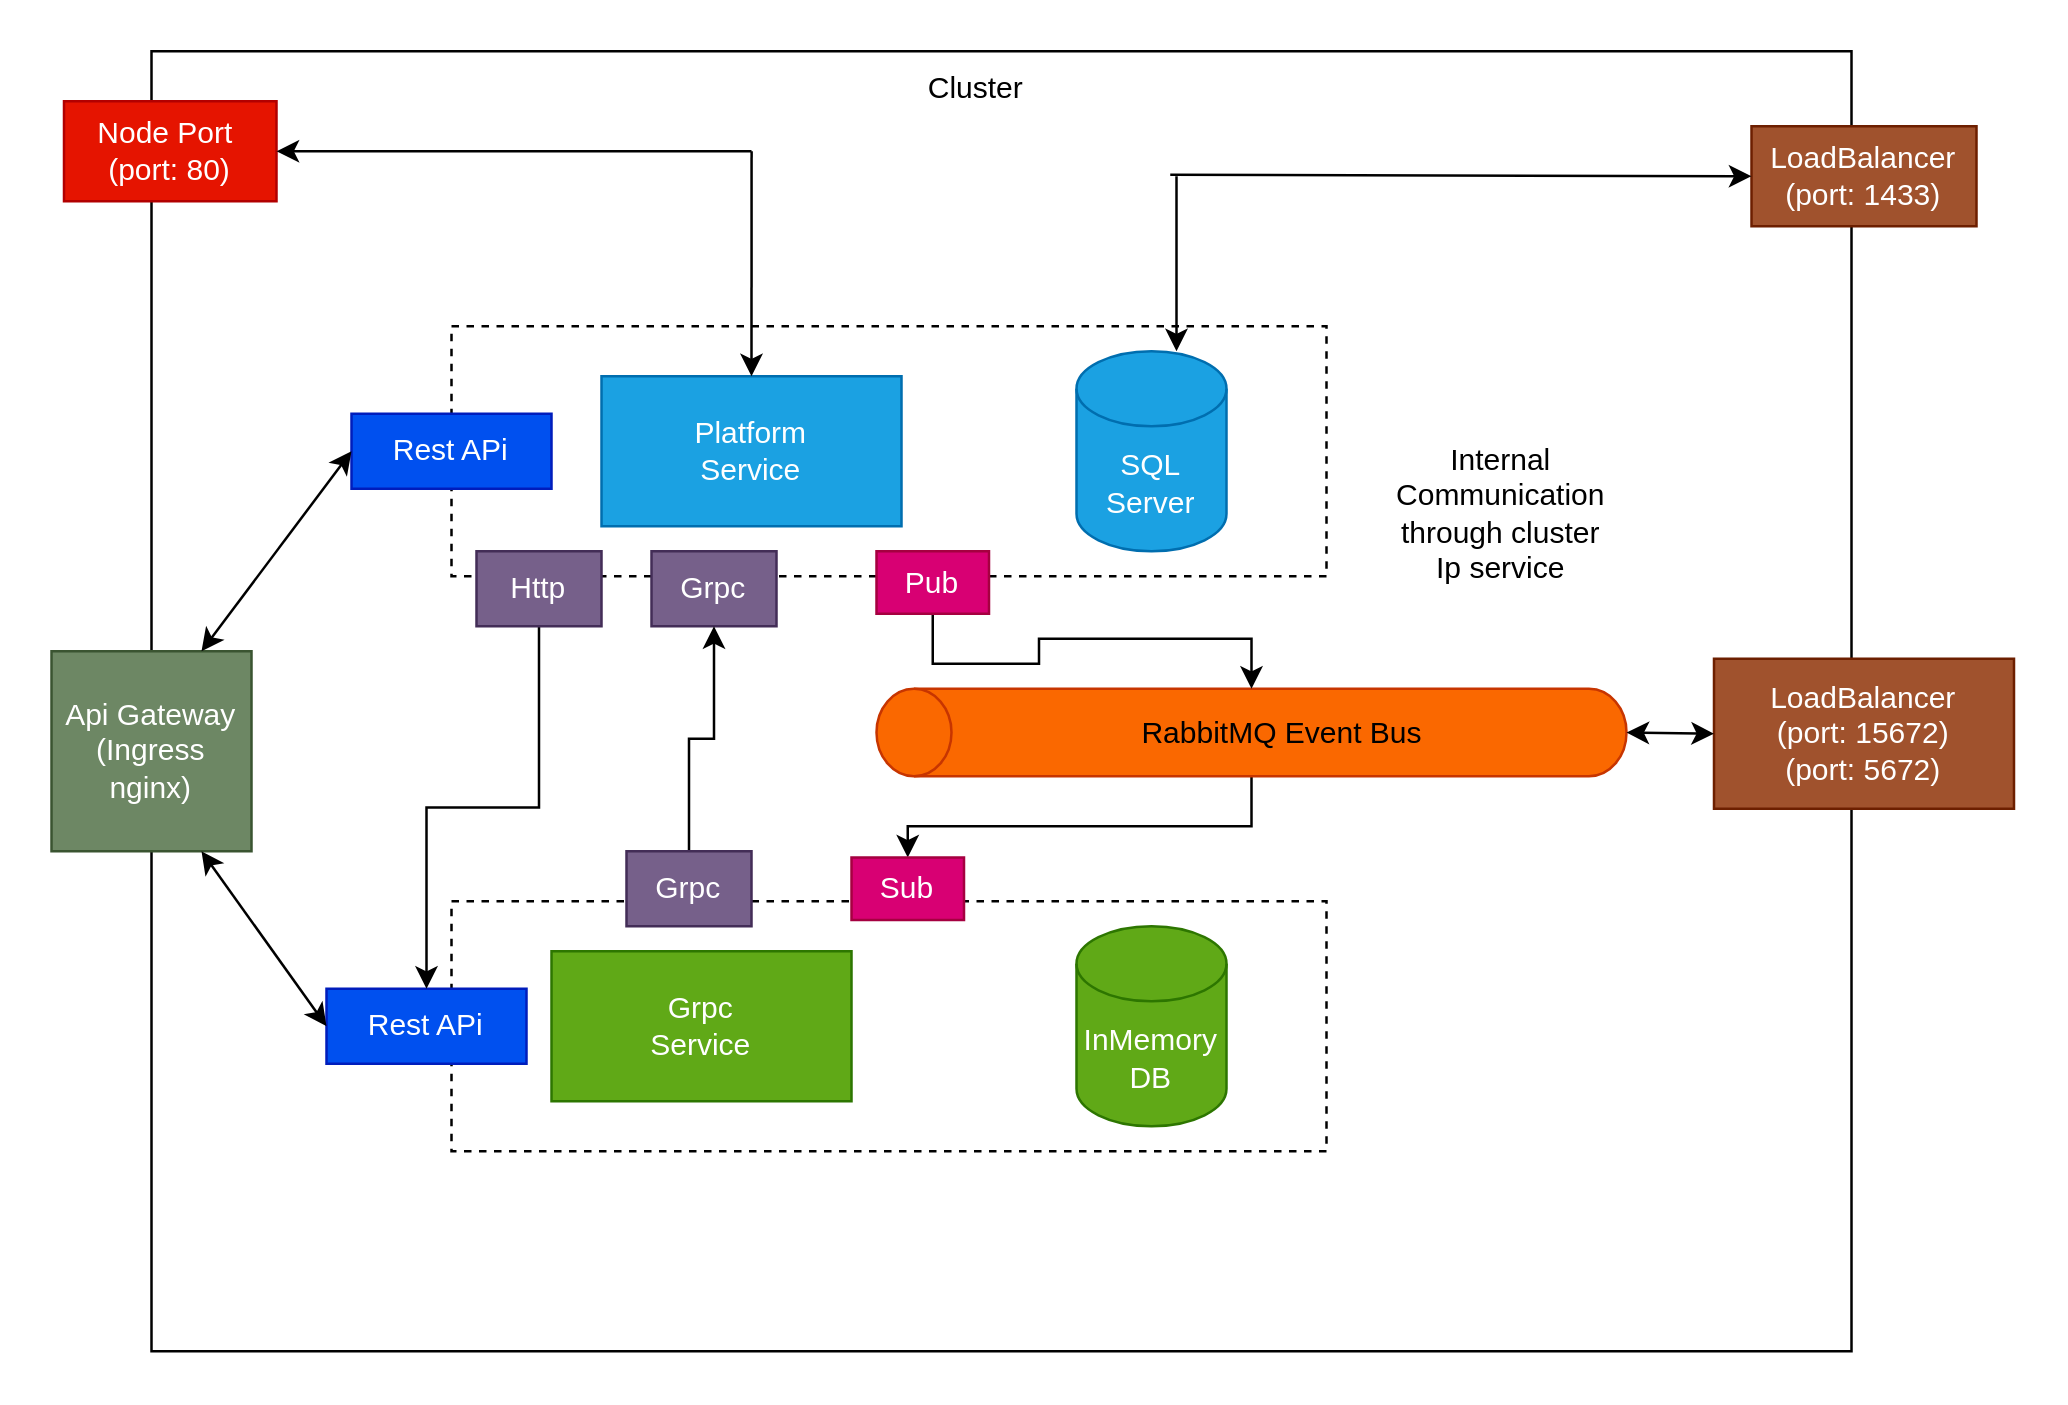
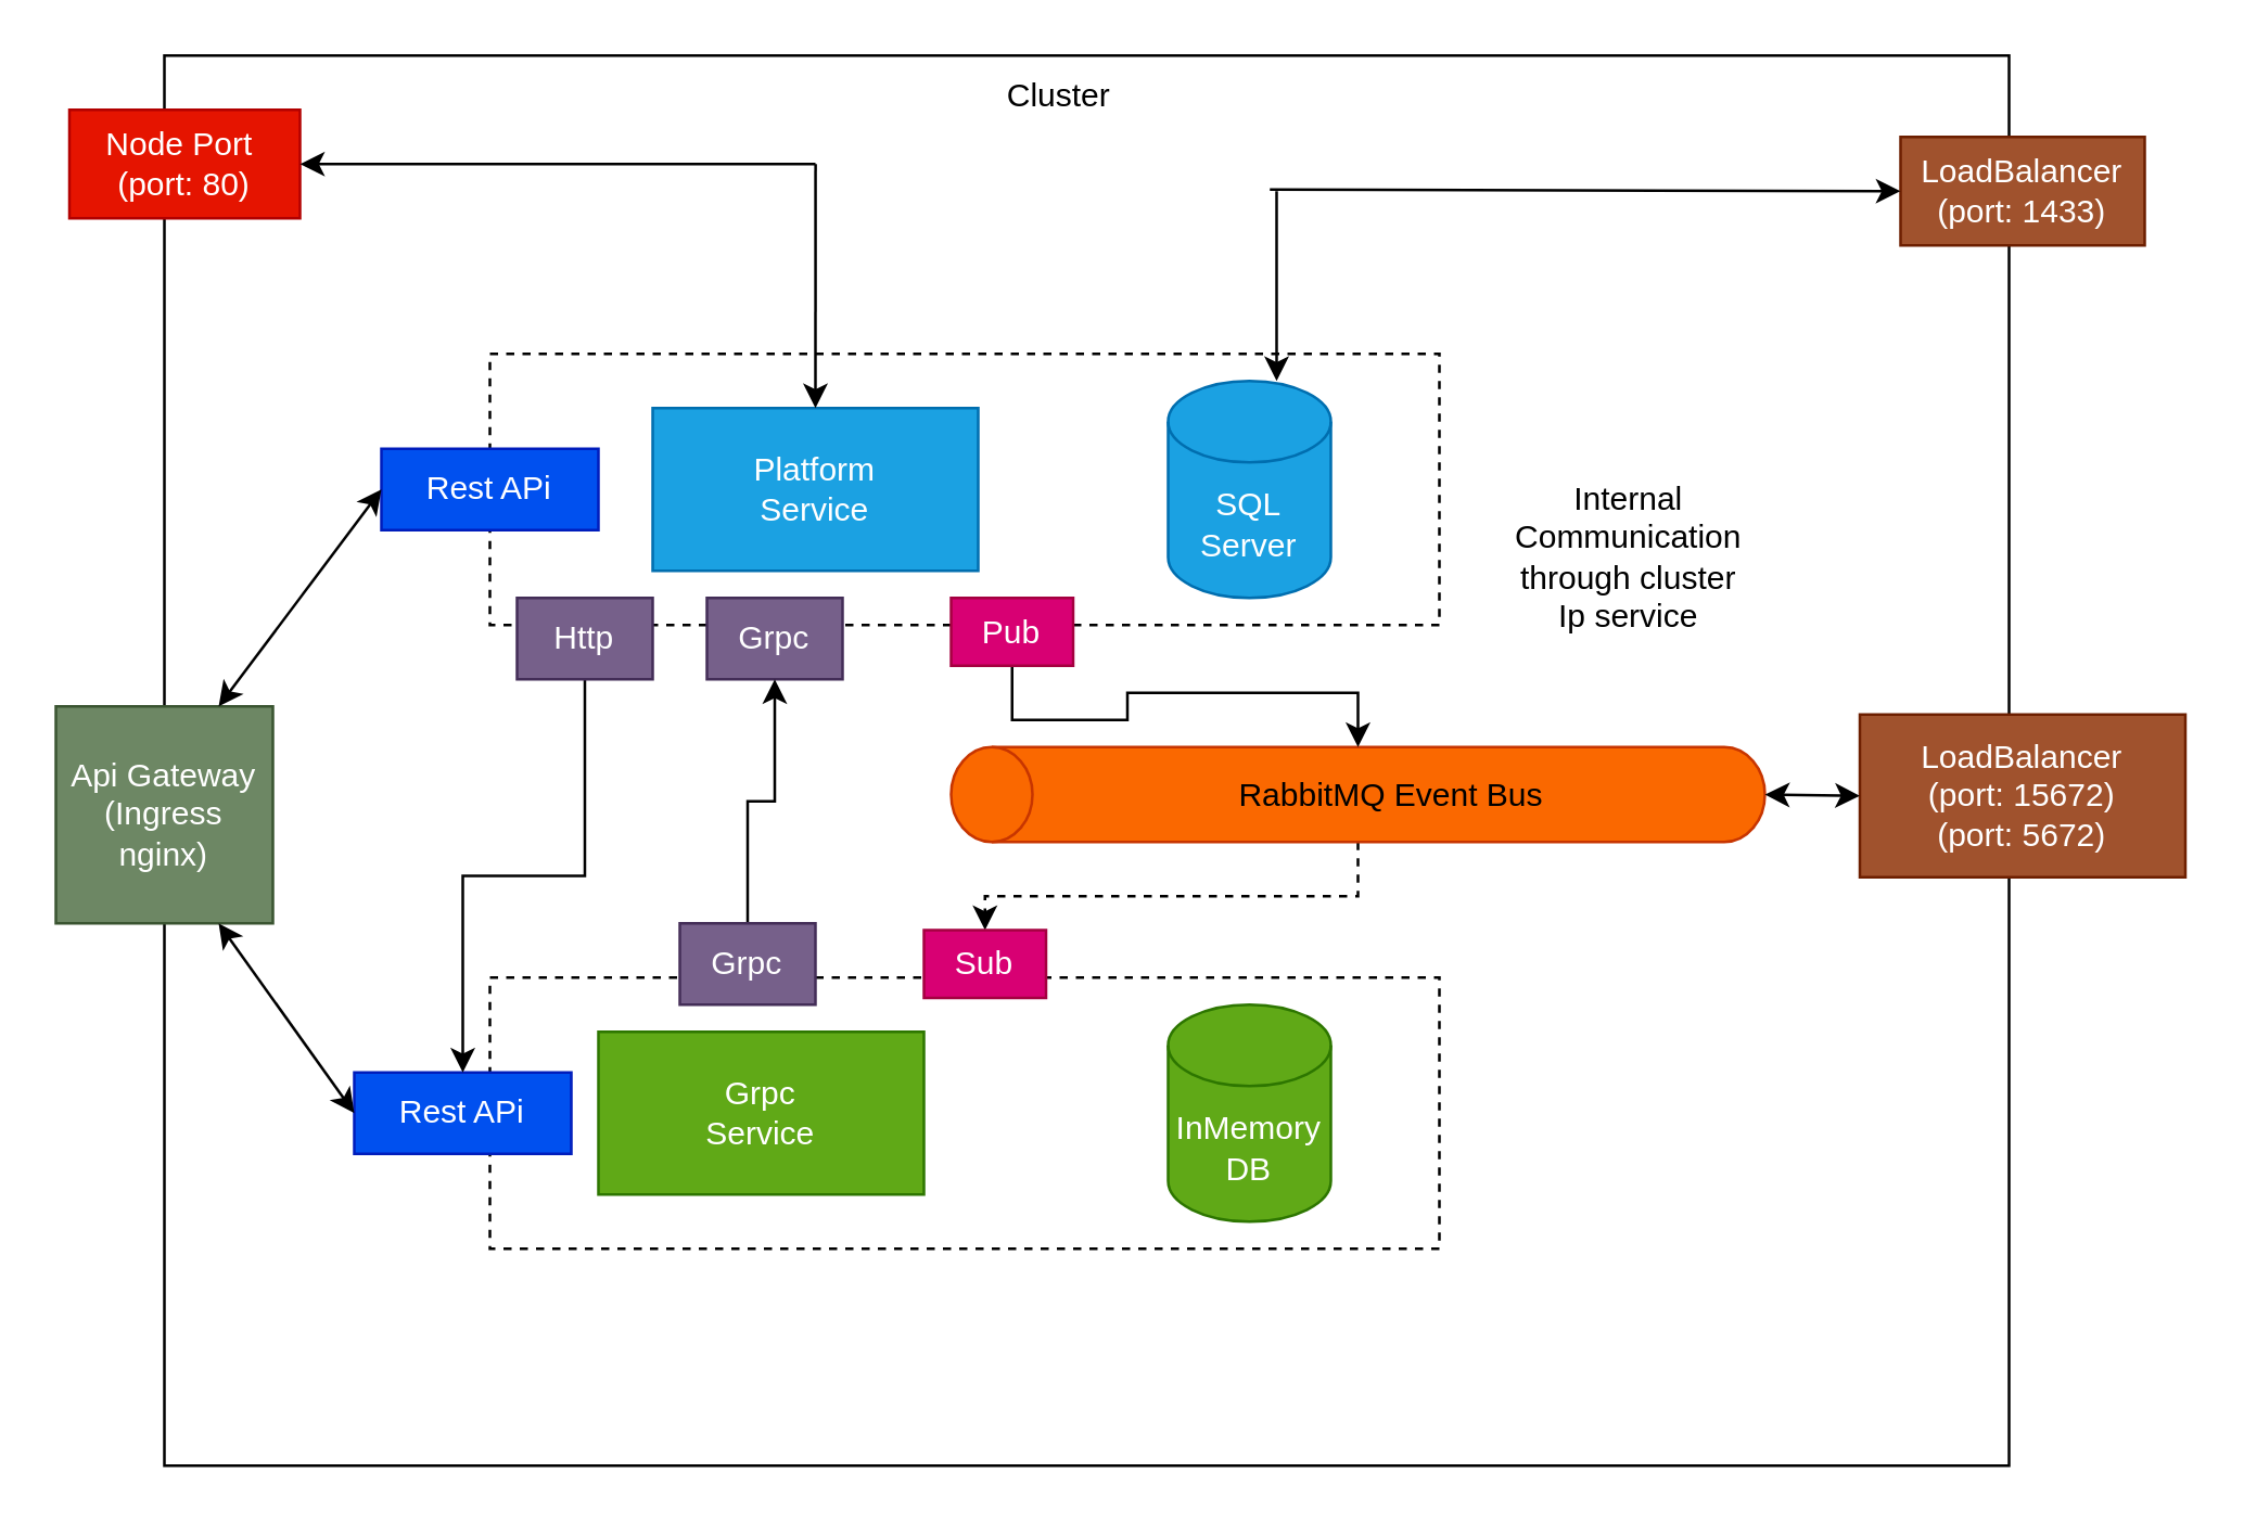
- <mxCell id="9" style="edgeStyle=orthogonalEdgeStyle;rounded=0;orthogonalLoop=1;jettySize=auto;html=1;exitX=0;exitY=0.5;exitDx=0;exitDy=0;exitPerimeter=0;entryX=0.5;entryY=0;entryDx=0;entryDy=0;" edge="1" parent="1" source="10" target="21"><mxGeometry relative="1" as="geometry" /></mxCell>
+ <mxCell id="9" style="edgeStyle=orthogonalEdgeStyle;rounded=0;orthogonalLoop=1;jettySize=auto;html=1;exitX=0;exitY=0.5;exitDx=0;exitDy=0;exitPerimeter=0;entryX=0.5;entryY=0;entryDx=0;entryDy=0;dashed=1;" edge="1" parent="1" source="10" target="21"><mxGeometry relative="1" as="geometry" /></mxCell>
